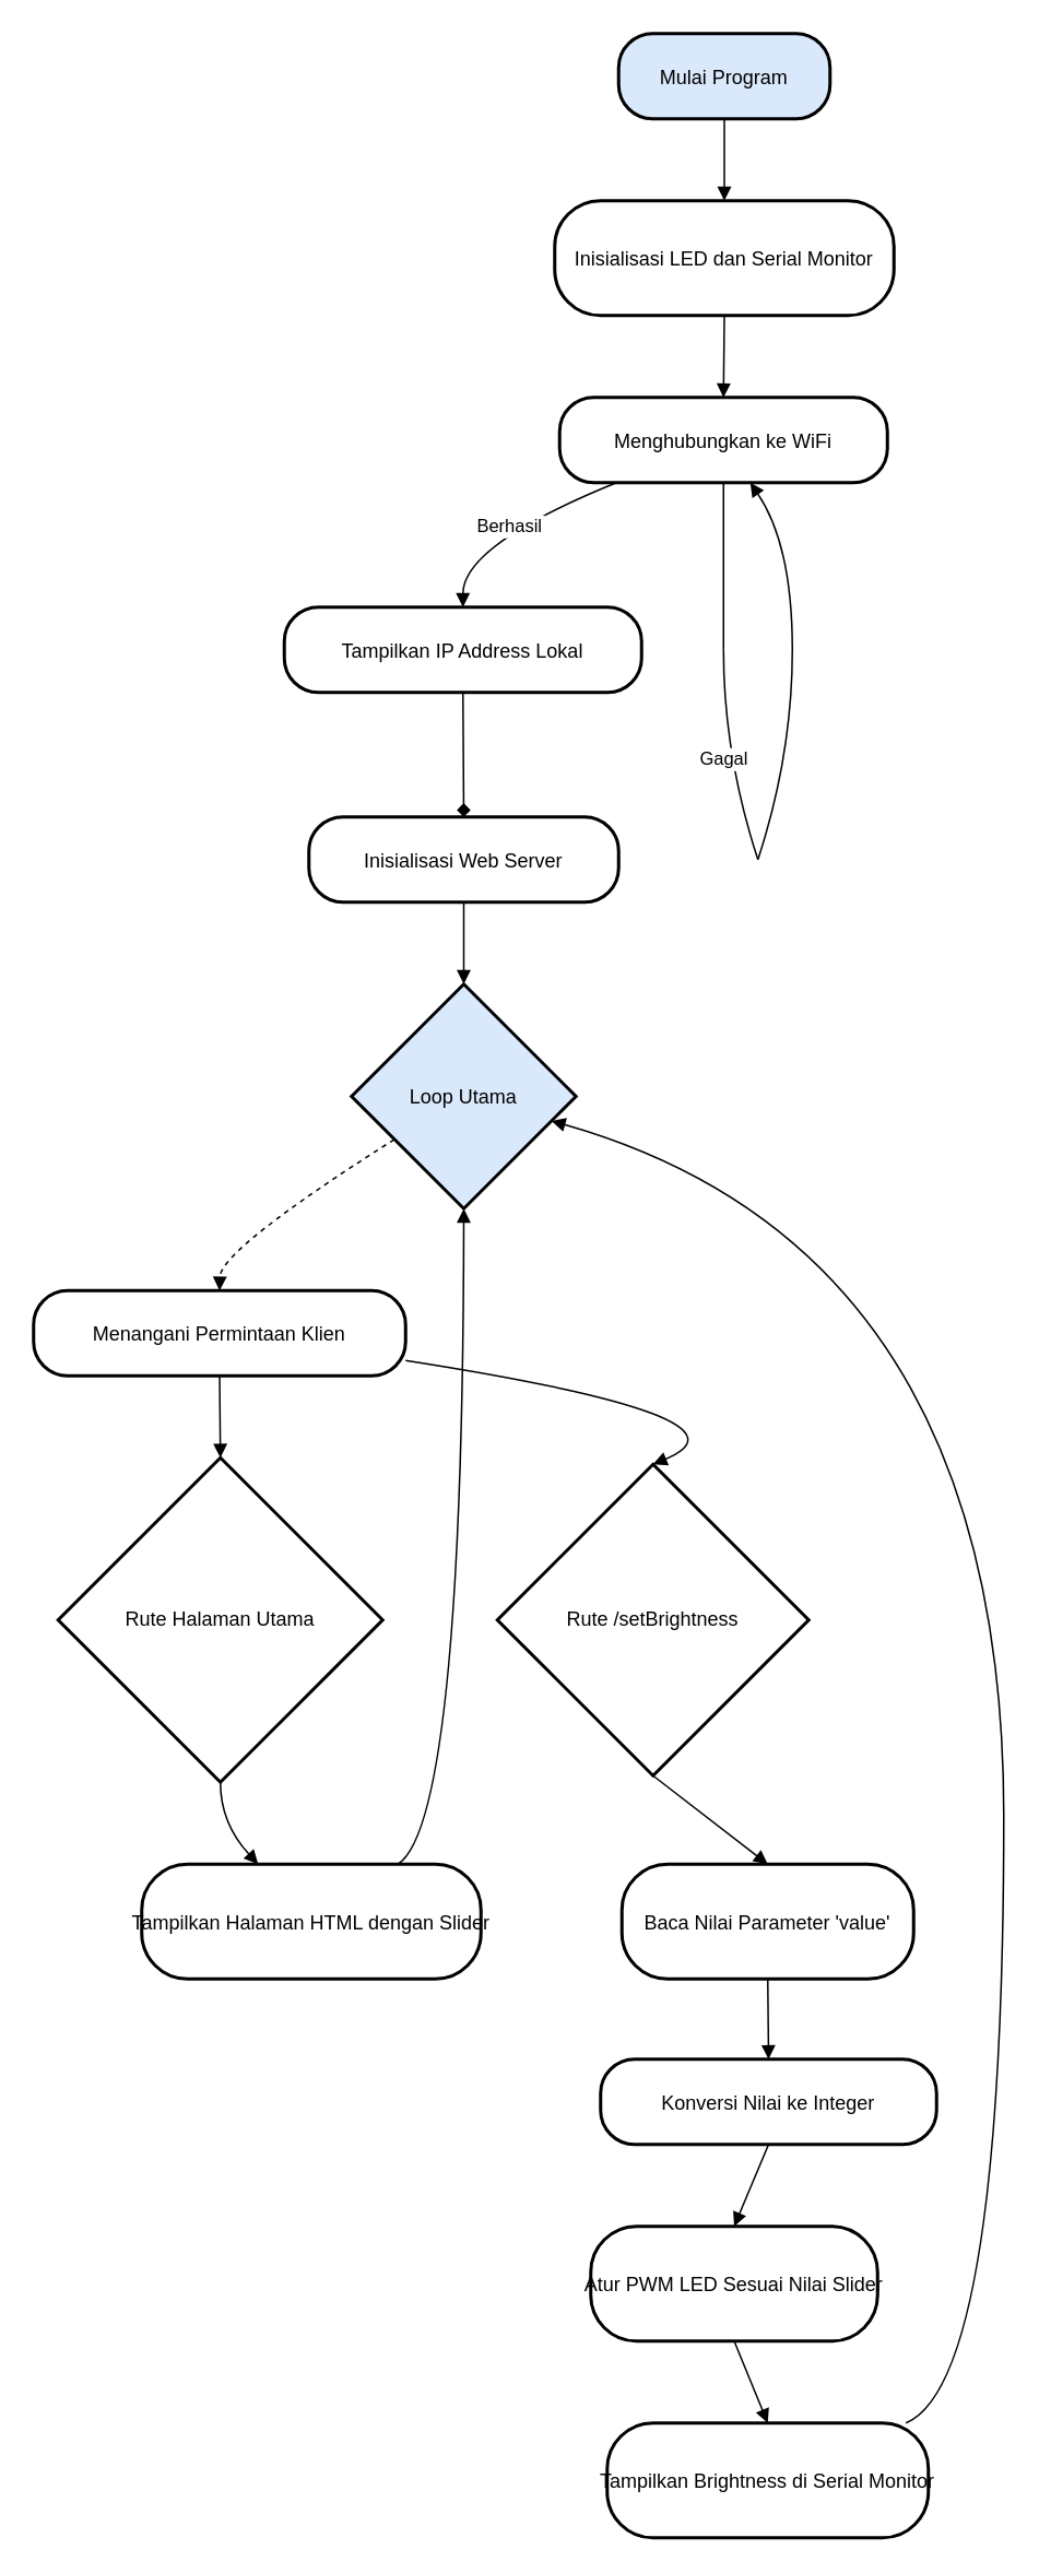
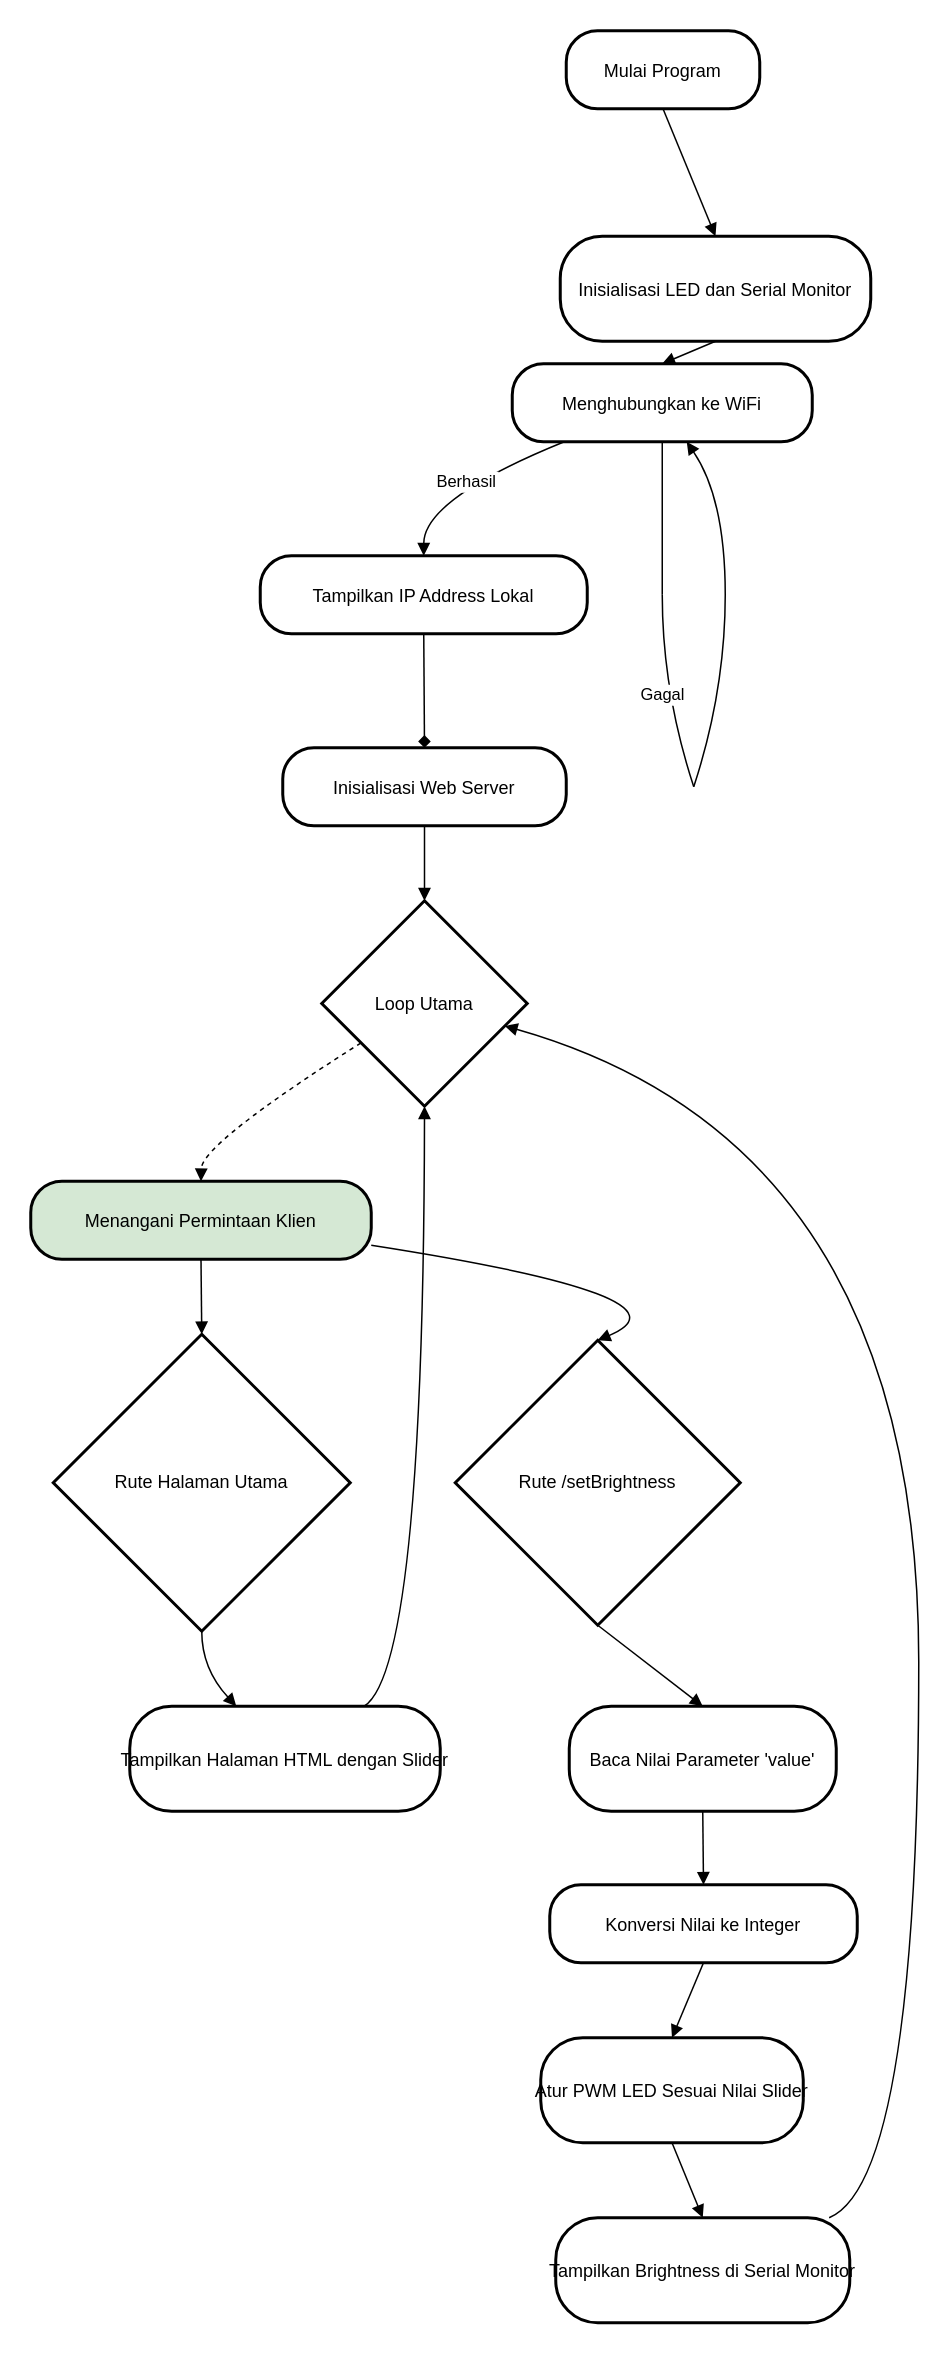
- <mxCell id="2" value="Mulai Program" style="rounded=1;arcSize=40;strokeWidth=2;fillColor=#dae8fc;" vertex="1" parent="1"><mxGeometry x="377" y="20" width="129" height="52" as="geometry" /></mxCell>
+ <mxCell id="2" value="Mulai Program" style="rounded=1;arcSize=40;strokeWidth=2" vertex="1" parent="1"><mxGeometry x="377" y="20" width="129" height="52" as="geometry" /></mxCell>
- <mxCell id="3" value="Inisialisasi LED dan Serial Monitor" style="rounded=1;arcSize=40;strokeWidth=2" vertex="1" parent="1"><mxGeometry x="338" y="122" width="207" height="70" as="geometry" /></mxCell>
+ <mxCell id="3" value="Inisialisasi LED dan Serial Monitor" style="rounded=1;arcSize=40;strokeWidth=2" vertex="1" parent="1"><mxGeometry x="373" y="157" width="207" height="70" as="geometry" /></mxCell>
- <mxCell id="7" value="Loop Utama" style="rhombus;strokeWidth=2;whiteSpace=wrap;fillColor=#dae8fc;" vertex="1" parent="1"><mxGeometry x="214" y="600" width="137" height="137" as="geometry" /></mxCell>
+ <mxCell id="7" value="Loop Utama" style="rhombus;strokeWidth=2;whiteSpace=wrap;" vertex="1" parent="1"><mxGeometry x="214" y="600" width="137" height="137" as="geometry" /></mxCell>
- <mxCell id="8" value="Menangani Permintaan Klien" style="rounded=1;arcSize=40;strokeWidth=2" vertex="1" parent="1"><mxGeometry x="20" y="787" width="227" height="52" as="geometry" /></mxCell>
+ <mxCell id="8" value="Menangani Permintaan Klien" style="rounded=1;arcSize=40;strokeWidth=2;fillColor=#d5e8d4;" vertex="1" parent="1"><mxGeometry x="20" y="787" width="227" height="52" as="geometry" /></mxCell>
